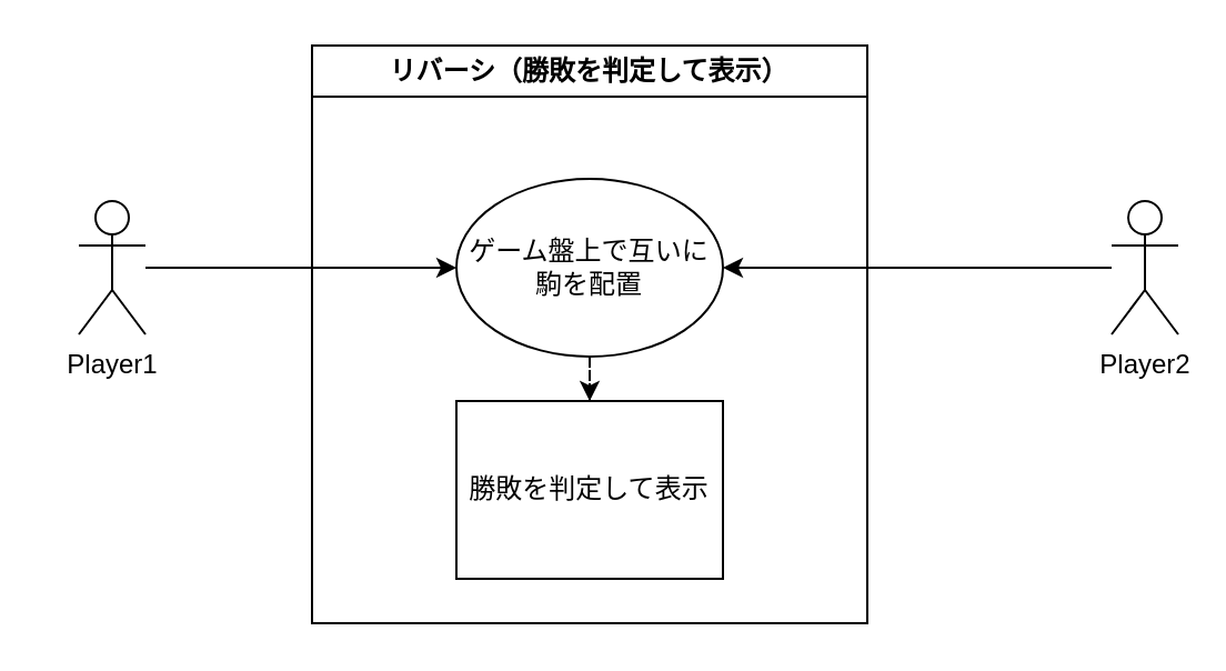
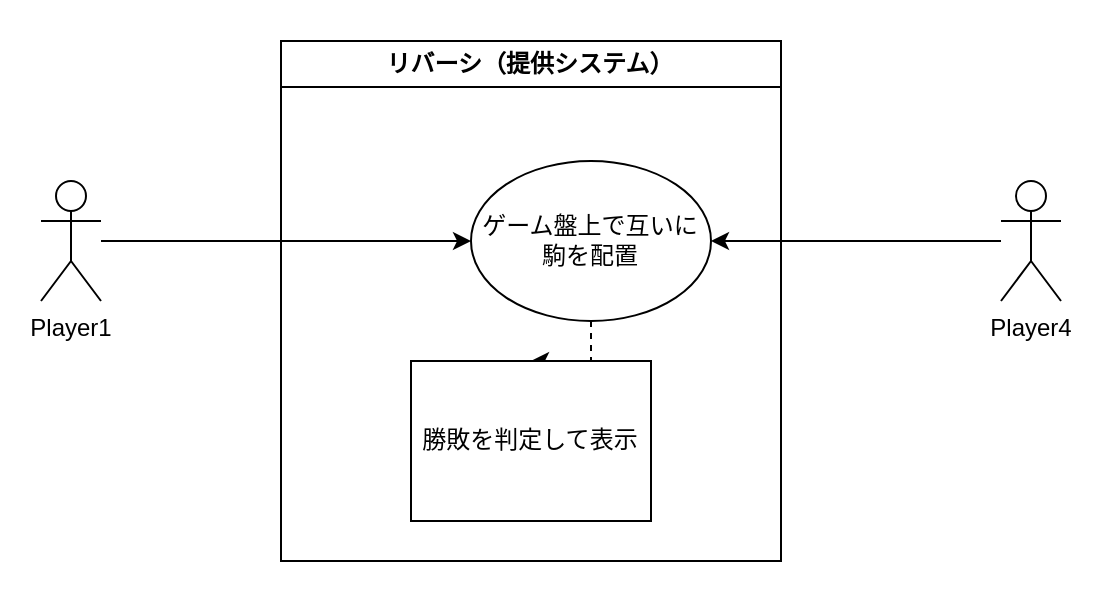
- <mxCell id="6" value="リバーシ（勝敗を判定して表示）" style="swimlane;whiteSpace=wrap;html=1;" vertex="1" parent="1"><mxGeometry x="140" y="20" width="250" height="260" as="geometry" /></mxCell>
+ <mxCell id="6" value="リバーシ（提供システム）" style="swimlane;whiteSpace=wrap;html=1;" vertex="1" parent="1"><mxGeometry x="140" y="20" width="250" height="260" as="geometry" /></mxCell>
- <mxCell id="3" value="Player1" style="shape=umlActor;verticalLabelPosition=bottom;verticalAlign=top;html=1;outlineConnect=0;" vertex="1" parent="1"><mxGeometry x="35" y="90" width="30" height="60" as="geometry" /></mxCell>
+ <mxCell id="3" value="Player1" style="shape=umlActor;verticalLabelPosition=bottom;verticalAlign=top;html=1;outlineConnect=0;" vertex="1" parent="1"><mxGeometry x="20" y="90" width="30" height="60" as="geometry" /></mxCell>
- <mxCell id="8" value="ゲーム盤上で互いに駒を配置" style="ellipse;whiteSpace=wrap;html=1;" vertex="1" parent="6"><mxGeometry x="65" y="60" width="120" height="80" as="geometry" /></mxCell>
+ <mxCell id="8" value="ゲーム盤上で互いに駒を配置" style="ellipse;whiteSpace=wrap;html=1;" vertex="1" parent="6"><mxGeometry x="95" y="60" width="120" height="80" as="geometry" /></mxCell>
- <mxCell id="5" value="&lt;div&gt;Player2&lt;/div&gt;" style="shape=umlActor;verticalLabelPosition=bottom;verticalAlign=top;html=1;outlineConnect=0;" vertex="1" parent="1"><mxGeometry x="500" y="90" width="30" height="60" as="geometry" /></mxCell>
+ <mxCell id="5" value="&lt;div&gt;Player4&lt;/div&gt;" style="shape=umlActor;verticalLabelPosition=bottom;verticalAlign=top;html=1;outlineConnect=0;" vertex="1" parent="1"><mxGeometry x="500" y="90" width="30" height="60" as="geometry" /></mxCell>
